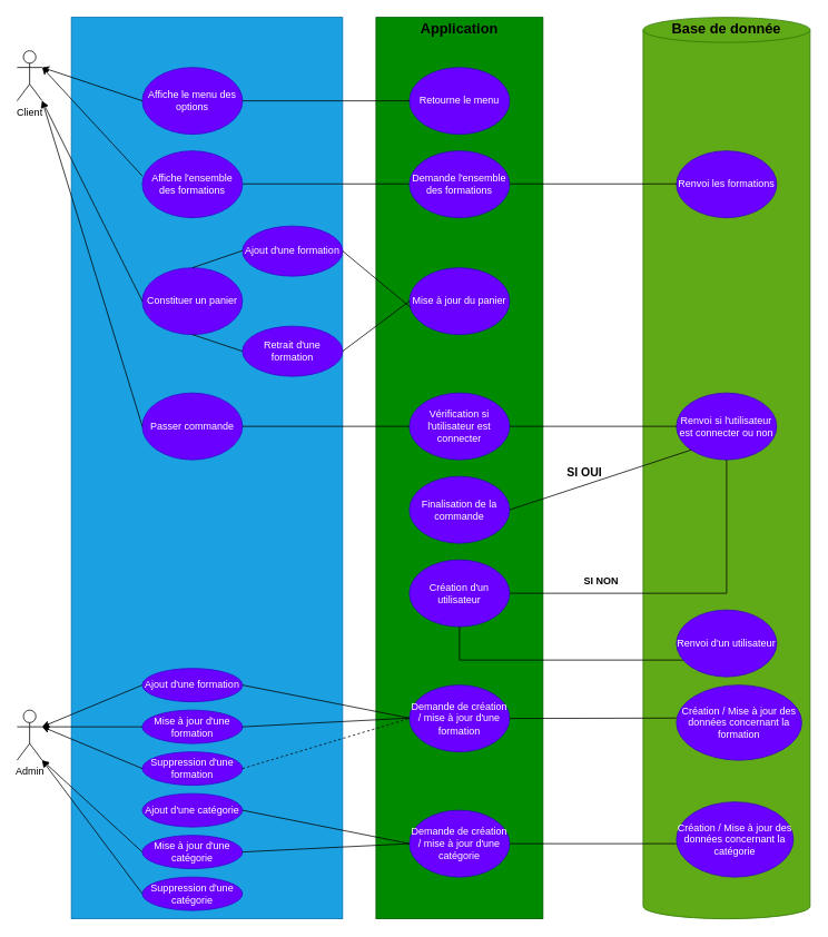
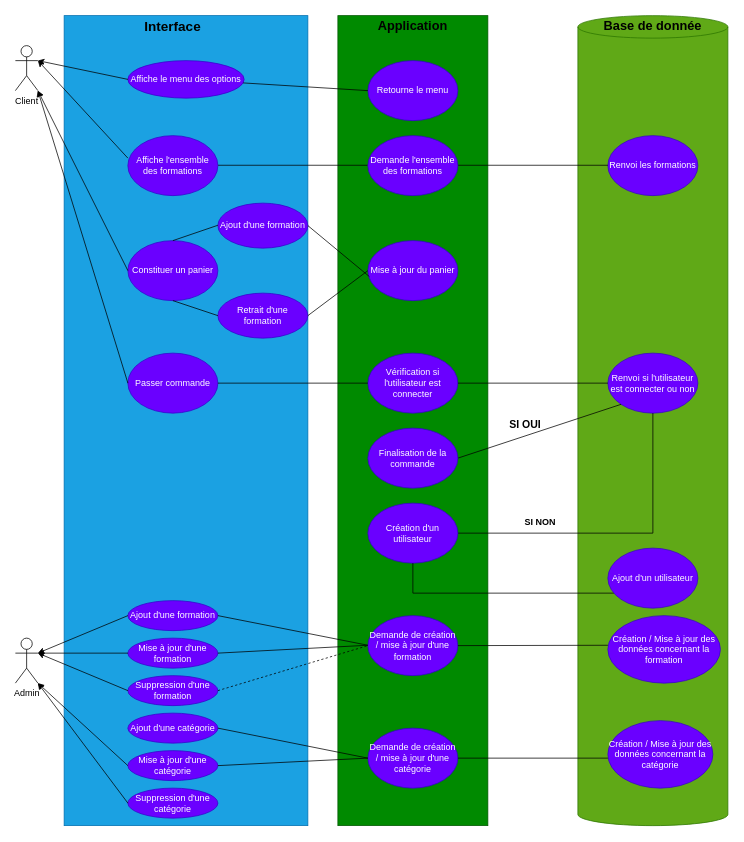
+ <mxCell id="6" value="&lt;b&gt;&lt;font style=&quot;font-size: 18px;&quot;&gt;Interface&lt;/font&gt;&lt;/b&gt;" style="text;html=1;strokeColor=none;fillColor=none;align=center;verticalAlign=middle;whiteSpace=wrap;rounded=0;" parent="1" vertex="1"><mxGeometry x="200" y="20" width="60" height="30" as="geometry" /></mxCell>
- <mxCell id="7" value="Affiche le menu des options " style="ellipse;whiteSpace=wrap;html=1;fillColor=#6a00ff;fontColor=#ffffff;strokeColor=#3700CC;" parent="1" vertex="1"><mxGeometry x="170" y="80" width="120" height="80" as="geometry" /></mxCell>
+ <mxCell id="7" value="Affiche le menu des options " style="ellipse;whiteSpace=wrap;html=1;fillColor=#6a00ff;fontColor=#ffffff;strokeColor=#3700CC;" parent="1" vertex="1"><mxGeometry x="170" y="80" width="155" height="50" as="geometry" /></mxCell>
- <mxCell id="66" value="Renvoi d'un utilisateur" style="ellipse;whiteSpace=wrap;html=1;fillColor=#6a00ff;fontColor=#ffffff;strokeColor=#3700CC;" vertex="1" parent="1"><mxGeometry x="810" y="730" width="120" height="80" as="geometry" /></mxCell>
+ <mxCell id="66" value="Ajout d'un utilisateur" style="ellipse;whiteSpace=wrap;html=1;fillColor=#6a00ff;fontColor=#ffffff;strokeColor=#3700CC;" vertex="1" parent="1"><mxGeometry x="810" y="730" width="120" height="80" as="geometry" /></mxCell>
